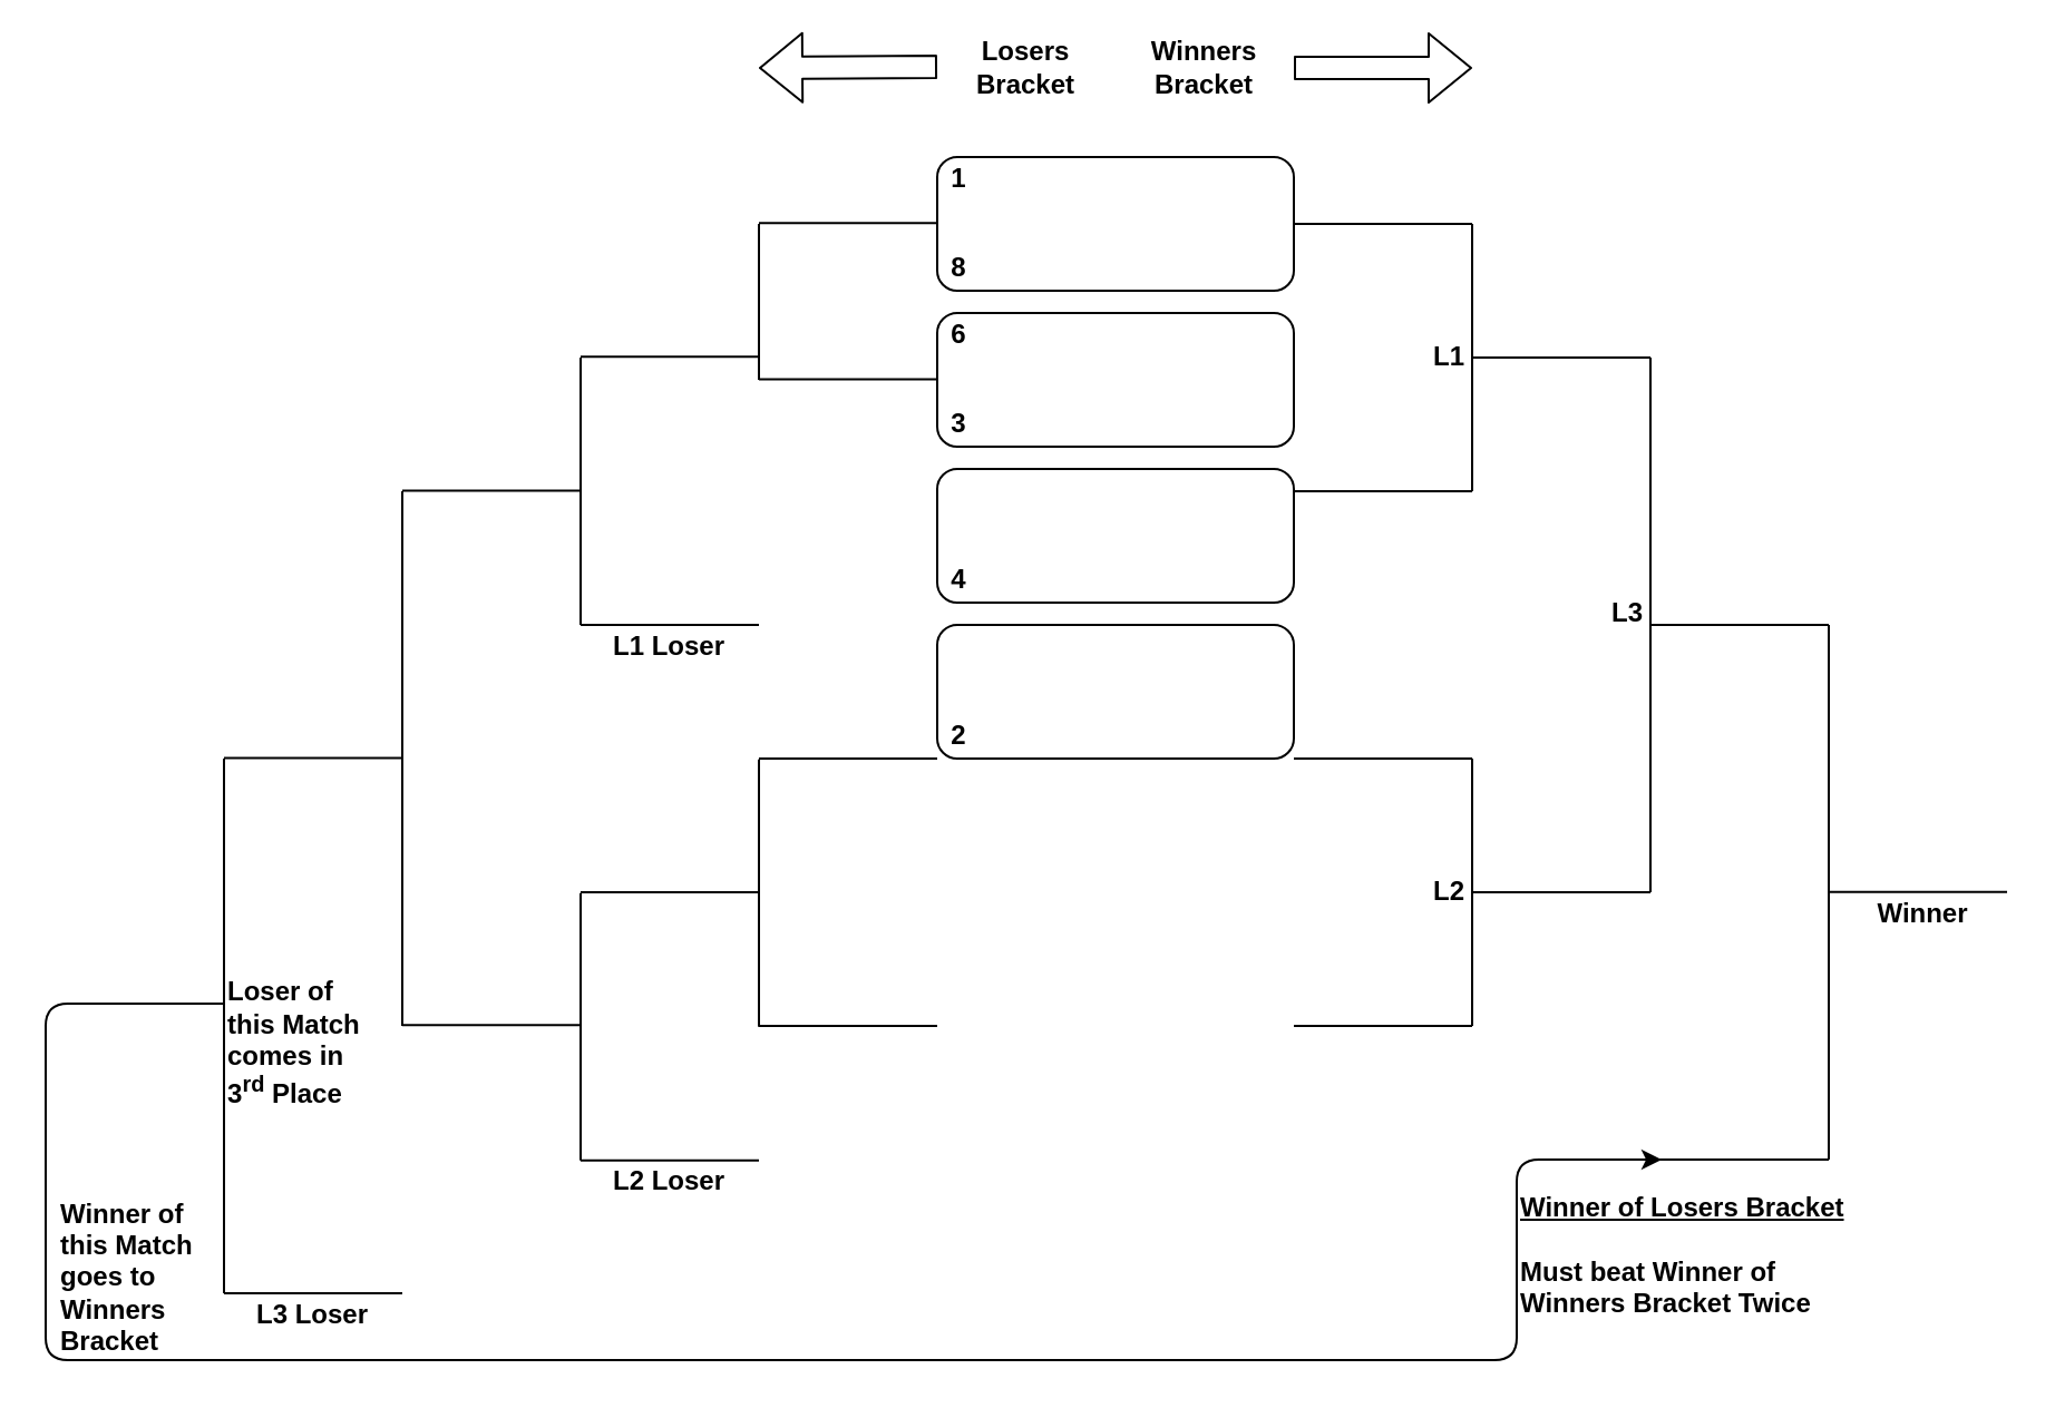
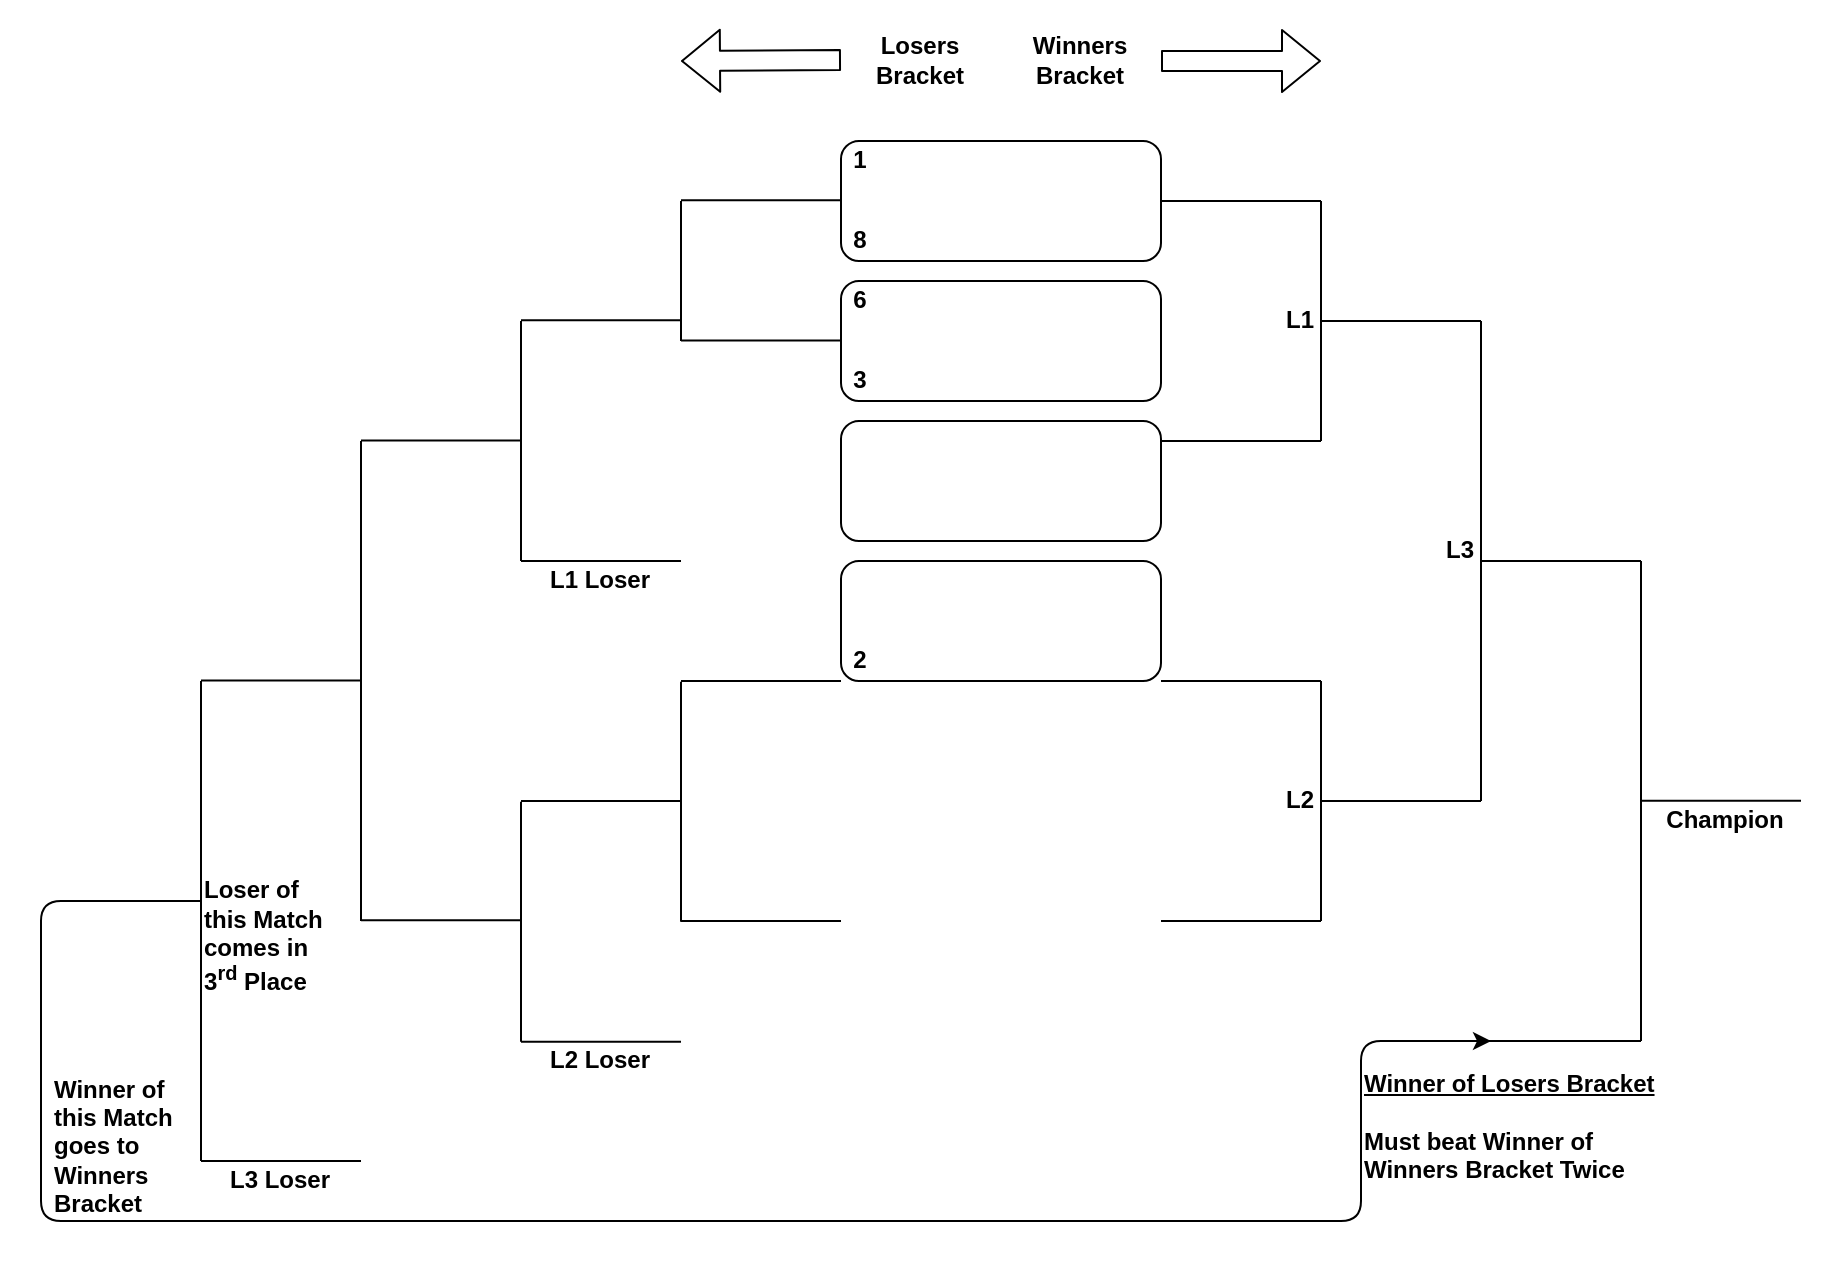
- <mxCell id="9" value="4" style="text;html=1;strokeColor=none;fillColor=none;align=center;verticalAlign=middle;whiteSpace=wrap;rounded=0;fontStyle=1" parent="1" vertex="1"><mxGeometry x="420" y="250" width="20" height="20" as="geometry" /></mxCell>
- <mxCell id="32" value="Winner" style="text;html=1;strokeColor=none;fillColor=none;align=center;verticalAlign=middle;whiteSpace=wrap;rounded=0;fontStyle=1" parent="1" vertex="1"><mxGeometry x="830" y="400" width="65" height="20" as="geometry" /></mxCell>
+ <mxCell id="32" value="Champion" style="text;html=1;strokeColor=none;fillColor=none;align=center;verticalAlign=middle;whiteSpace=wrap;rounded=0;fontStyle=1" parent="1" vertex="1"><mxGeometry x="830" y="400" width="65" height="20" as="geometry" /></mxCell>
